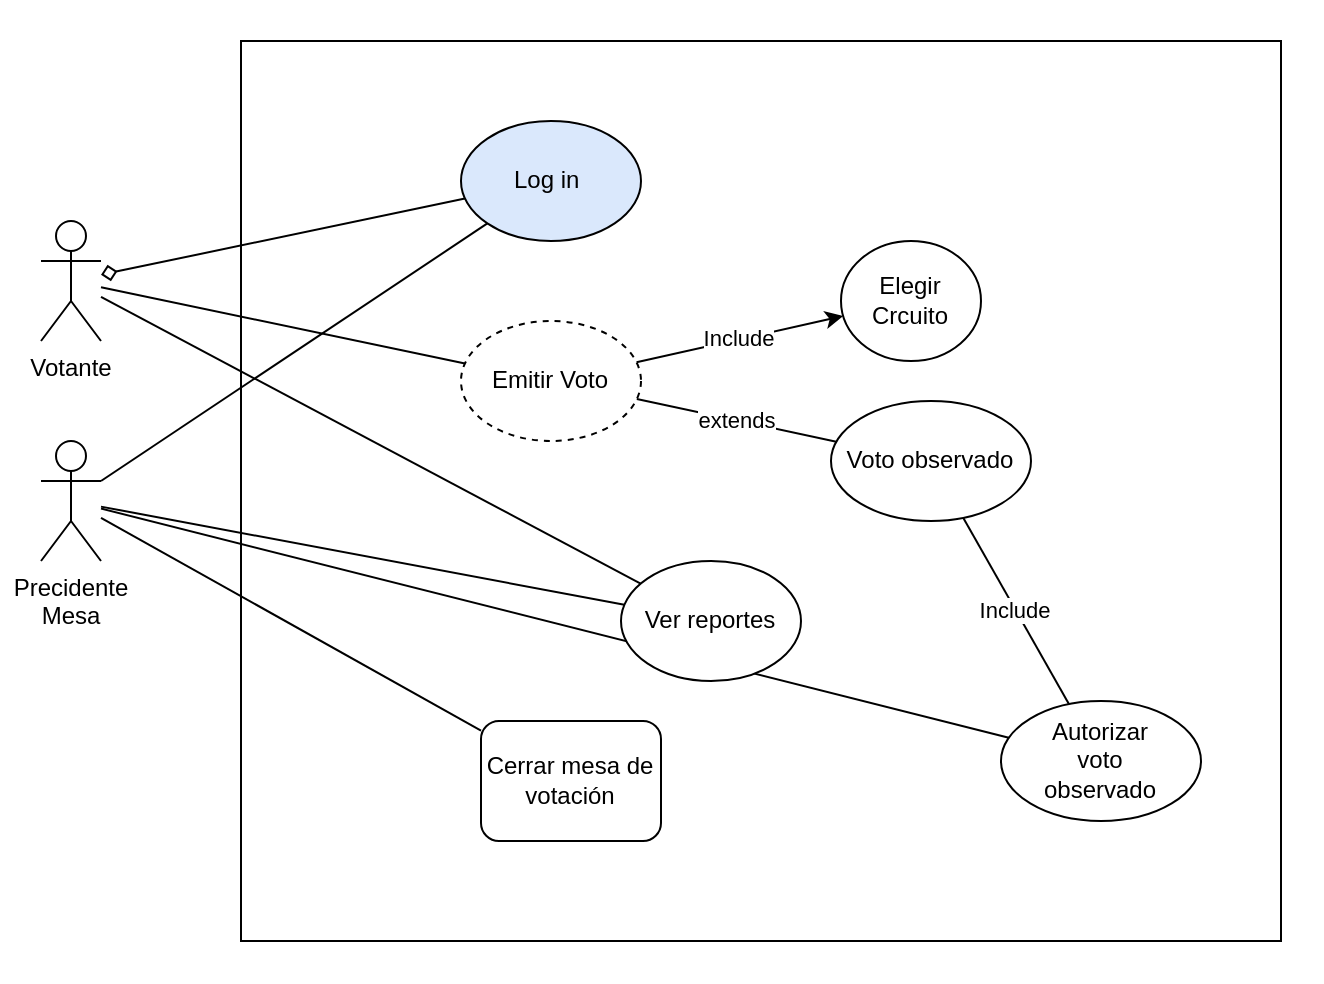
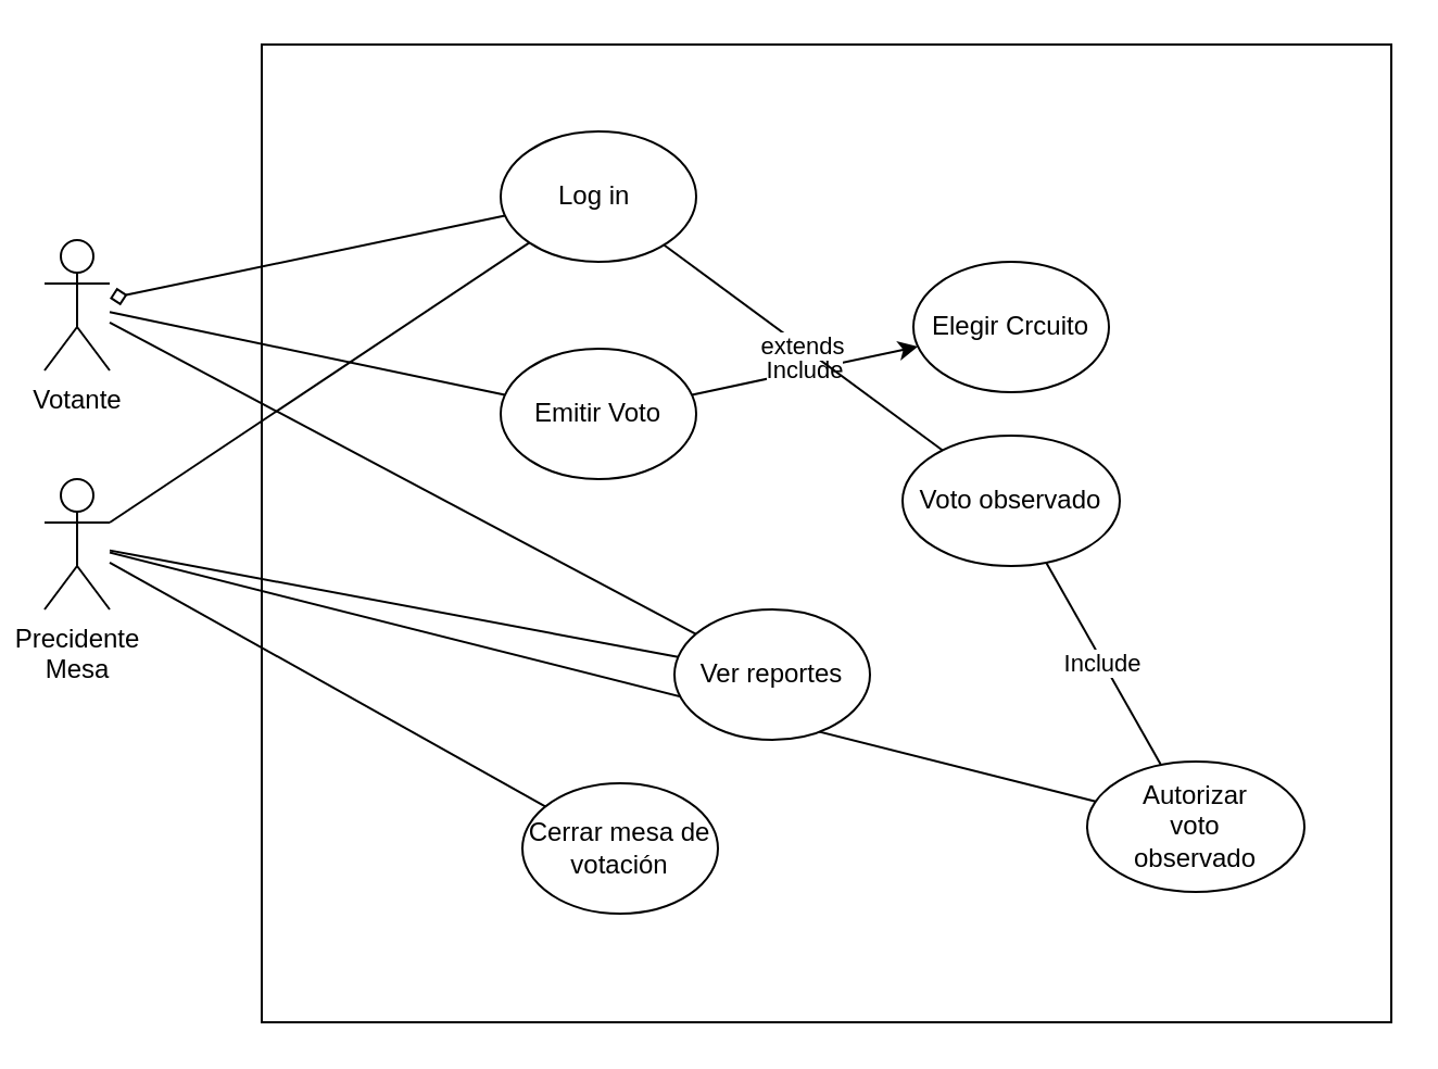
- <mxCell id="14" value="Log in&amp;nbsp;" style="ellipse;whiteSpace=wrap;html=1;fillColor=#dae8fc;" vertex="1" parent="1"><mxGeometry x="230" y="60" width="90" height="60" as="geometry" /></mxCell>
+ <mxCell id="14" value="Log in&amp;nbsp;" style="ellipse;whiteSpace=wrap;html=1;" vertex="1" parent="1"><mxGeometry x="230" y="60" width="90" height="60" as="geometry" /></mxCell>
- <mxCell id="15" value="Elegir Crcuito" style="ellipse;whiteSpace=wrap;html=1;" vertex="1" parent="1"><mxGeometry x="420" y="120" width="70" height="60" as="geometry" /></mxCell>
+ <mxCell id="15" value="Elegir Crcuito" style="ellipse;whiteSpace=wrap;html=1;" vertex="1" parent="1"><mxGeometry x="420" y="120" width="90" height="60" as="geometry" /></mxCell>
- <mxCell id="12" value="Emitir Voto" style="ellipse;whiteSpace=wrap;html=1;dashed=1;" vertex="1" parent="1"><mxGeometry x="230" y="160" width="90" height="60" as="geometry" /></mxCell>
+ <mxCell id="12" value="Emitir Voto" style="ellipse;whiteSpace=wrap;html=1;" vertex="1" parent="1"><mxGeometry x="230" y="160" width="90" height="60" as="geometry" /></mxCell>
- <mxCell id="16" value="extends" style="rounded=0;orthogonalLoop=1;jettySize=auto;html=1;endArrow=none;startFill=0;" edge="1" parent="1" source="17" target="12"><mxGeometry x="0.0" relative="1" as="geometry"><mxPoint as="offset" /></mxGeometry></mxCell>
+ <mxCell id="16" value="extends" style="rounded=0;orthogonalLoop=1;jettySize=auto;html=1;endArrow=none;startFill=0;" edge="1" parent="1" source="17" target="14"><mxGeometry x="0.0" relative="1" as="geometry"><mxPoint as="offset" /></mxGeometry></mxCell>
- <mxCell id="20" value="Cerrar mesa de votación" style="whiteSpace=wrap;html=1;rounded=1;" vertex="1" parent="1"><mxGeometry x="240" y="360" width="90" height="60" as="geometry" /></mxCell>
+ <mxCell id="20" value="Cerrar mesa de votación" style="ellipse;whiteSpace=wrap;html=1;" vertex="1" parent="1"><mxGeometry x="240" y="360" width="90" height="60" as="geometry" /></mxCell>
